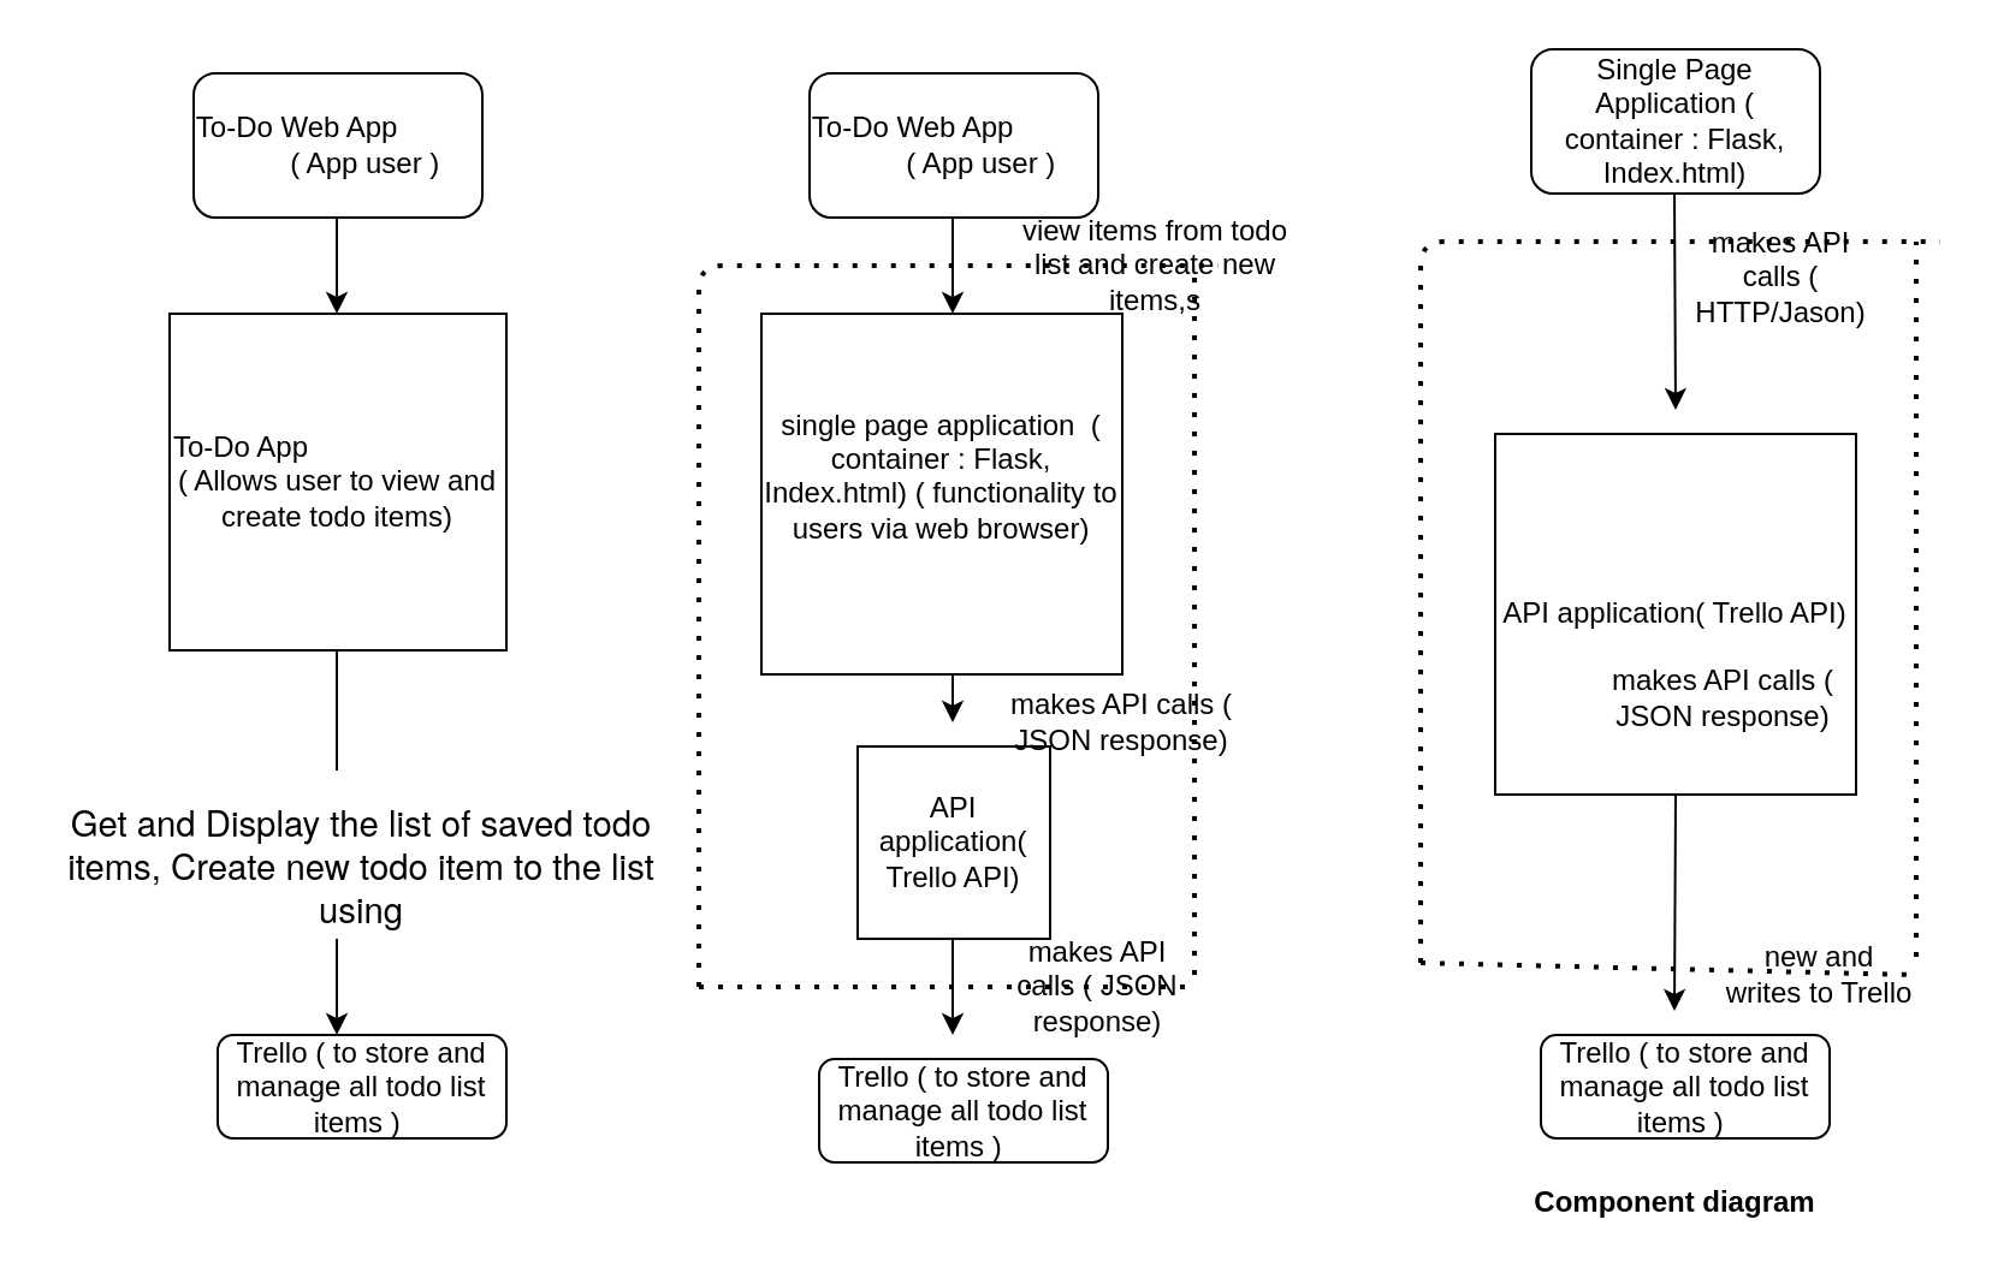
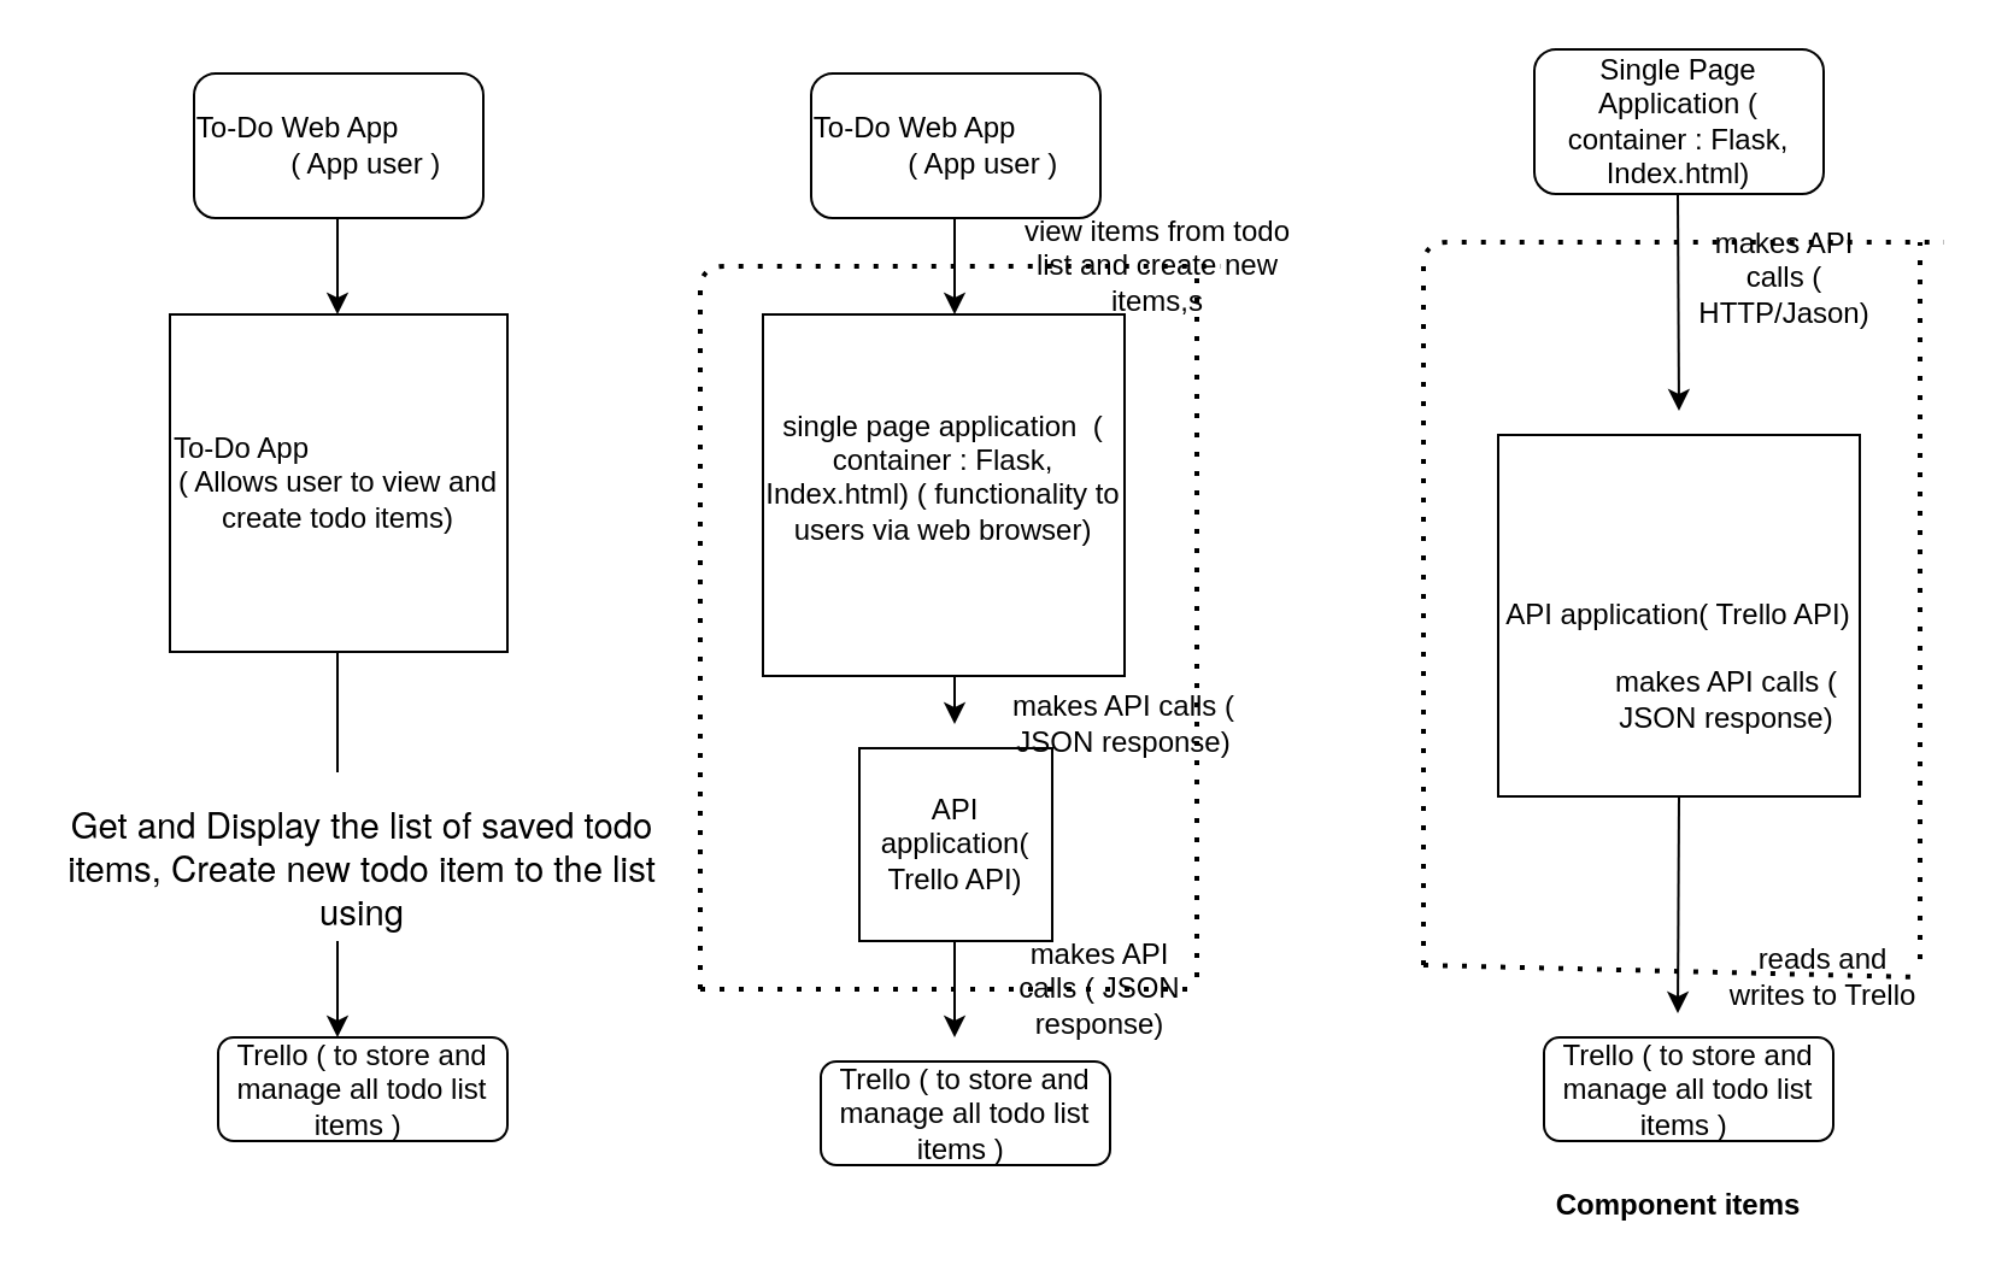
- <mxCell id="28" value="new and writes to Trello" style="text;html=1;strokeColor=none;fillColor=none;align=center;verticalAlign=middle;whiteSpace=wrap;rounded=0;" vertex="1" parent="1"><mxGeometry x="716" y="390" width="80" height="30" as="geometry" /></mxCell>
+ <mxCell id="28" value="reads and writes to Trello" style="text;html=1;strokeColor=none;fillColor=none;align=center;verticalAlign=middle;whiteSpace=wrap;rounded=0;" vertex="1" parent="1"><mxGeometry x="716" y="390" width="80" height="30" as="geometry" /></mxCell>
- <mxCell id="26" value="&lt;b&gt;Component diagram&lt;/b&gt;" style="text;html=1;strokeColor=none;fillColor=none;align=center;verticalAlign=middle;whiteSpace=wrap;rounded=0;" vertex="1" parent="1"><mxGeometry x="626" y="490" width="140" height="20" as="geometry" /></mxCell>
+ <mxCell id="26" value="&lt;b&gt;Component items&lt;/b&gt;" style="text;html=1;strokeColor=none;fillColor=none;align=center;verticalAlign=middle;whiteSpace=wrap;rounded=0;" vertex="1" parent="1"><mxGeometry x="626" y="490" width="140" height="20" as="geometry" /></mxCell>
